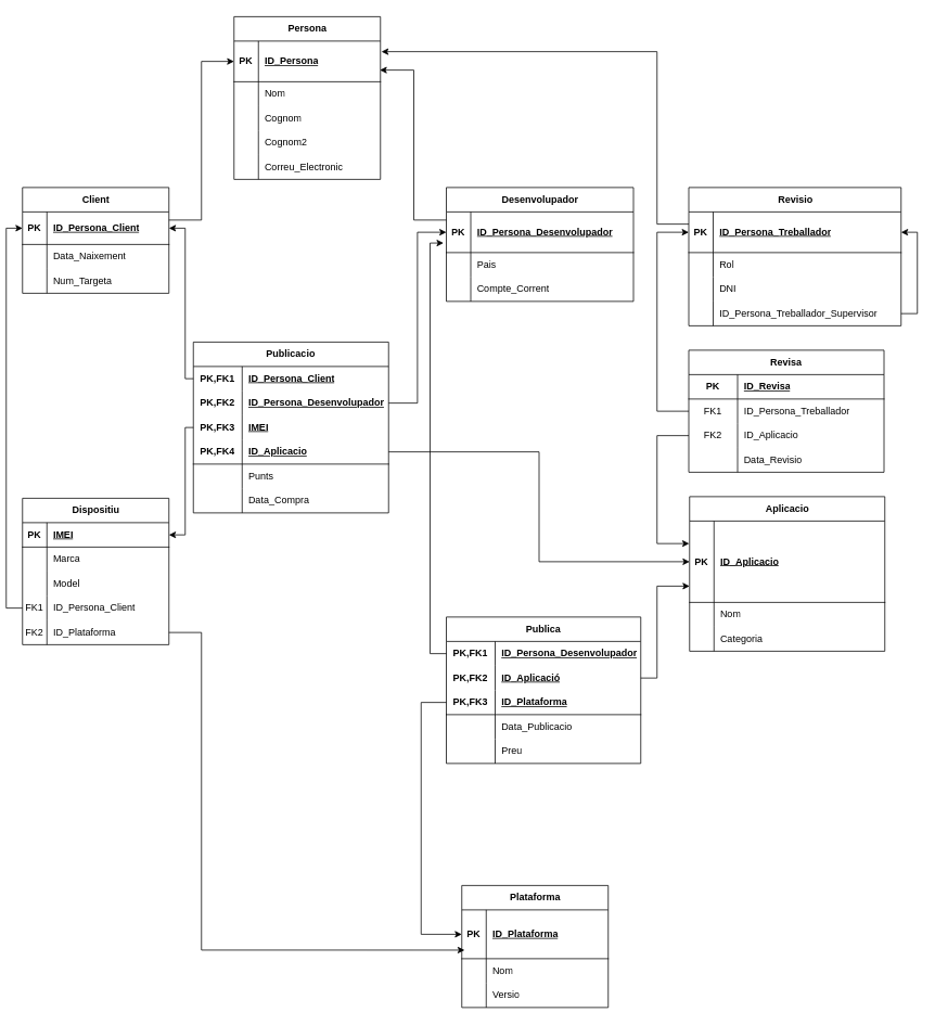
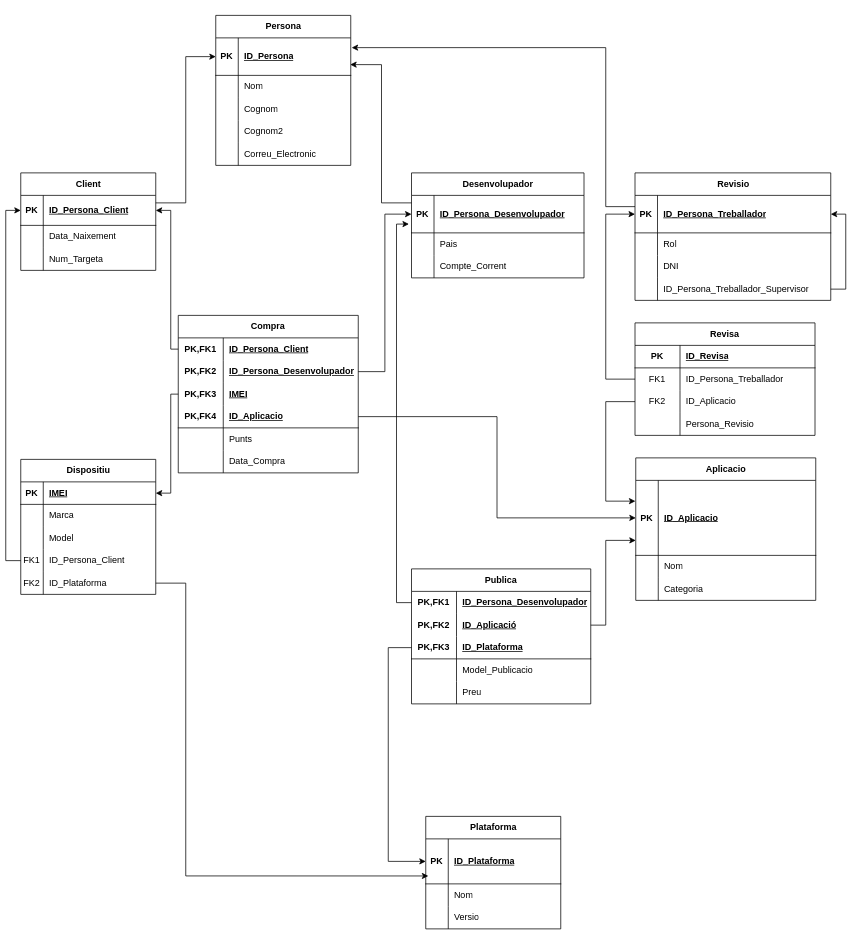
- <mxCell id="127" value="Publicacio" style="shape=table;startSize=30;container=1;collapsible=1;childLayout=tableLayout;fixedRows=1;rowLines=0;fontStyle=1;align=center;resizeLast=1;html=1;whiteSpace=wrap;" vertex="1" parent="1"><mxGeometry x="230" y="420" width="240" height="210" as="geometry" /></mxCell>
+ <mxCell id="127" value="Compra" style="shape=table;startSize=30;container=1;collapsible=1;childLayout=tableLayout;fixedRows=1;rowLines=0;fontStyle=1;align=center;resizeLast=1;html=1;whiteSpace=wrap;" vertex="1" parent="1"><mxGeometry x="230" y="420" width="240" height="210" as="geometry" /></mxCell>
- <mxCell id="68" value="Data_Revisio" style="shape=partialRectangle;connectable=0;fillColor=none;top=0;left=0;bottom=0;right=0;align=left;spacingLeft=6;overflow=hidden;html=1;whiteSpace=wrap;" vertex="1" parent="66"><mxGeometry x="60" width="180" height="30" as="geometry"><mxRectangle width="180" height="30" as="alternateBounds" /></mxGeometry></mxCell>
+ <mxCell id="68" value="Persona_Revisio" style="shape=partialRectangle;connectable=0;fillColor=none;top=0;left=0;bottom=0;right=0;align=left;spacingLeft=6;overflow=hidden;html=1;whiteSpace=wrap;" vertex="1" parent="66"><mxGeometry x="60" width="180" height="30" as="geometry"><mxRectangle width="180" height="30" as="alternateBounds" /></mxGeometry></mxCell>
- <mxCell id="118" value="Data_Publicacio" style="shape=partialRectangle;connectable=0;fillColor=none;top=0;left=0;bottom=0;right=0;align=left;spacingLeft=6;overflow=hidden;html=1;whiteSpace=wrap;" vertex="1" parent="116"><mxGeometry x="60" width="179" height="30" as="geometry"><mxRectangle width="179" height="30" as="alternateBounds" /></mxGeometry></mxCell>
+ <mxCell id="118" value="Model_Publicacio" style="shape=partialRectangle;connectable=0;fillColor=none;top=0;left=0;bottom=0;right=0;align=left;spacingLeft=6;overflow=hidden;html=1;whiteSpace=wrap;" vertex="1" parent="116"><mxGeometry x="60" width="179" height="30" as="geometry"><mxRectangle width="179" height="30" as="alternateBounds" /></mxGeometry></mxCell>
